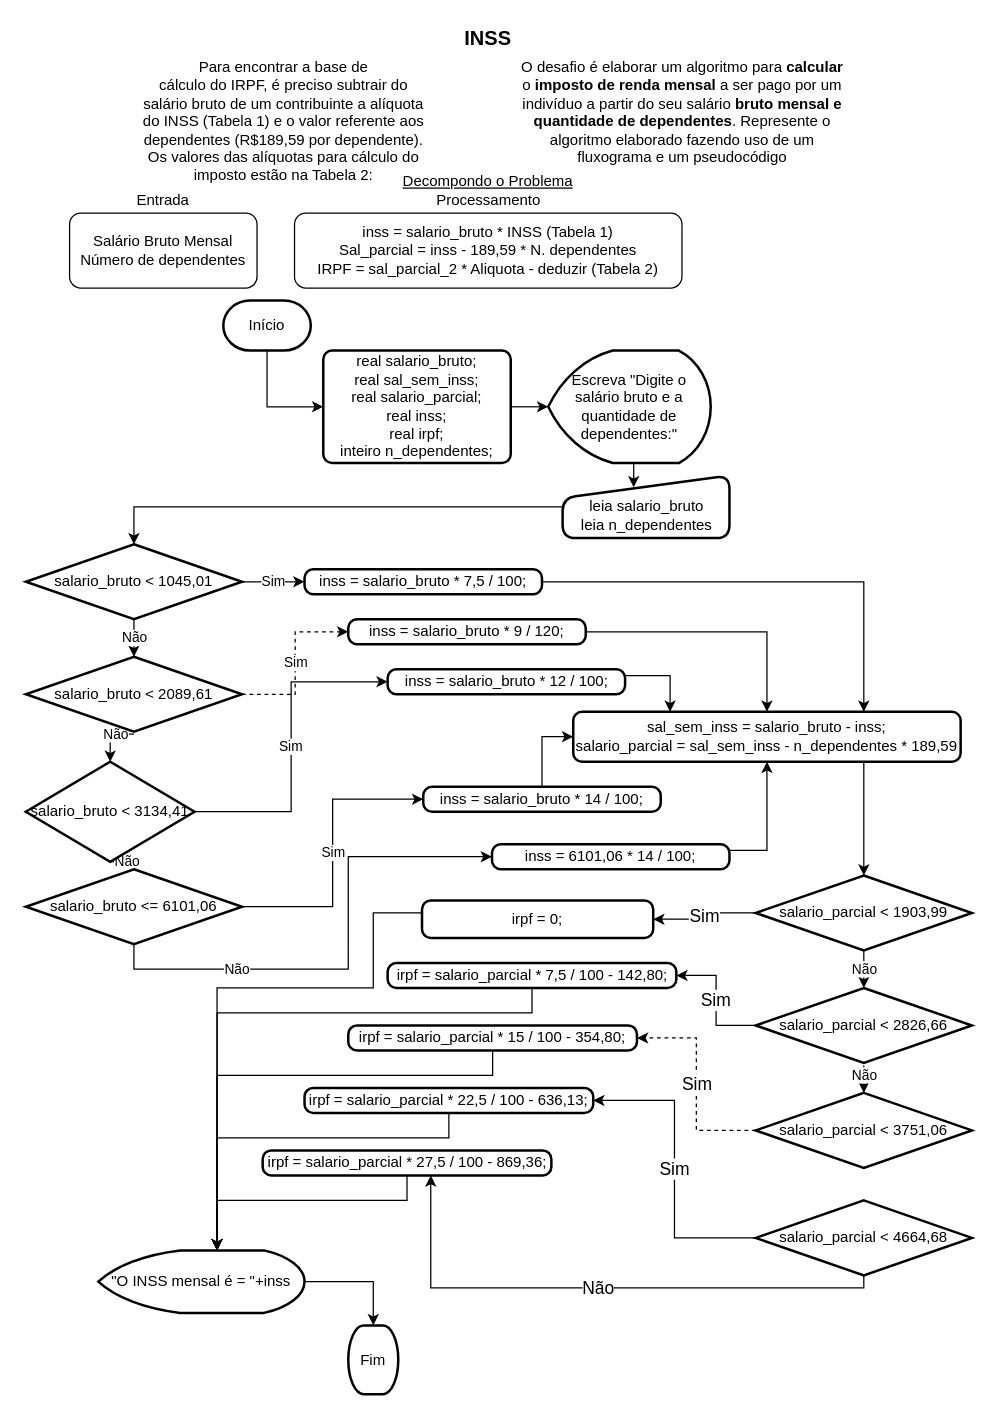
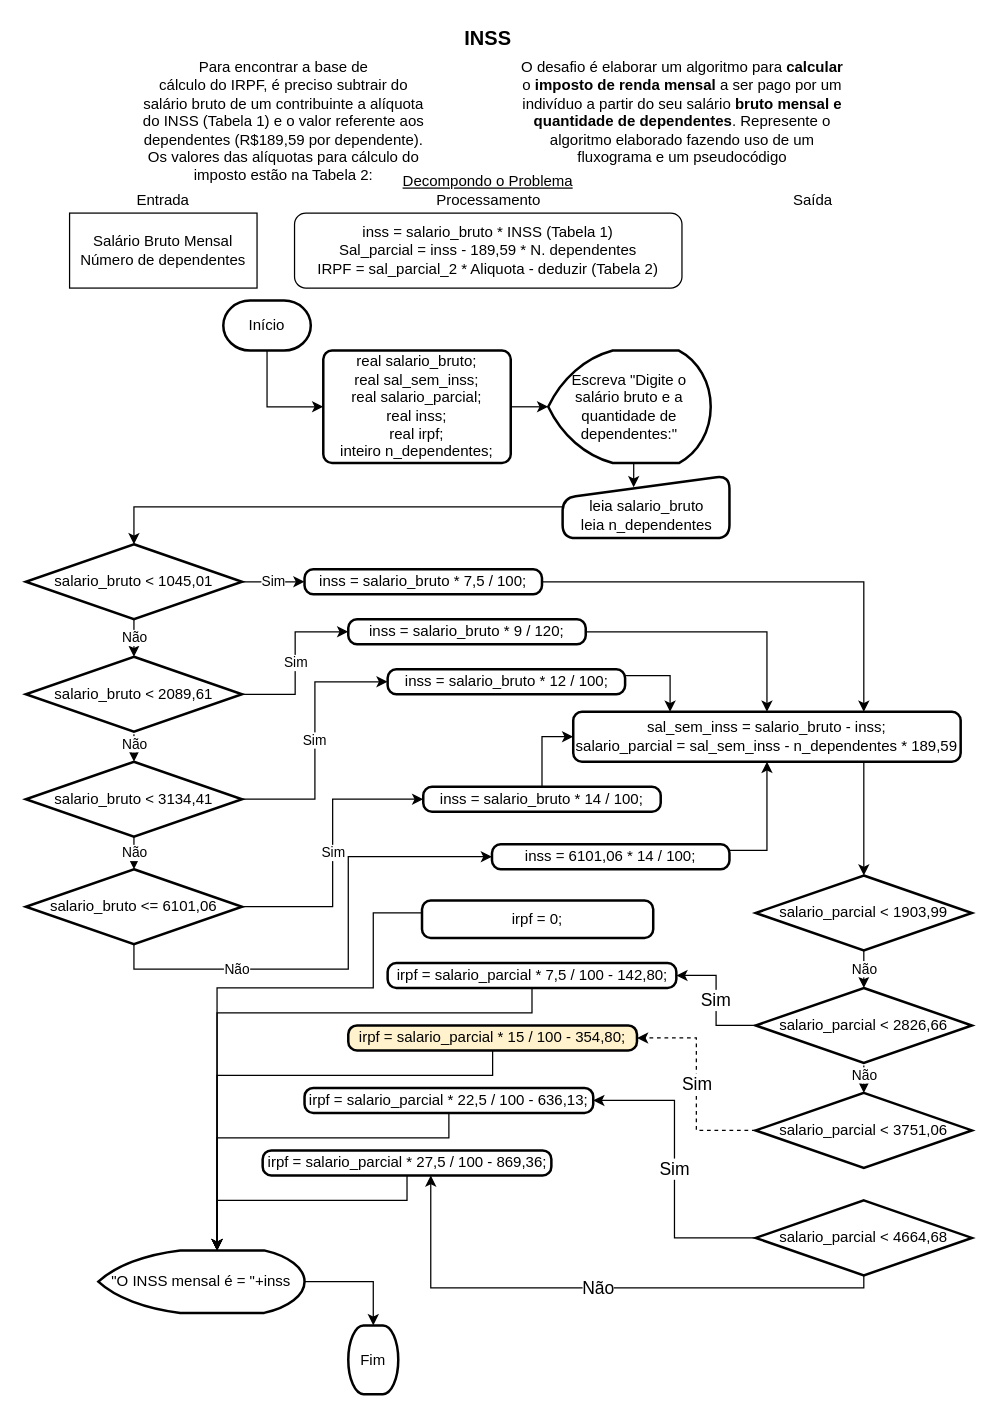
+ <mxCell id="9" value="Saída" style="text;html=1;strokeColor=none;fillColor=none;align=center;verticalAlign=middle;whiteSpace=wrap;rounded=0;" vertex="1" parent="1"><mxGeometry x="620" y="150" width="60" height="20" as="geometry" /></mxCell>
- <mxCell id="3" value="Salário Bruto Mensal&lt;br&gt;Número de dependentes" style="rounded=1;whiteSpace=wrap;html=1;" vertex="1" parent="1"><mxGeometry x="55" y="170" width="150" height="60" as="geometry" /></mxCell>
+ <mxCell id="3" value="Salário Bruto Mensal&lt;br&gt;Número de dependentes" style="whiteSpace=wrap;html=1;rounded=0;" vertex="1" parent="1"><mxGeometry x="55" y="170" width="150" height="60" as="geometry" /></mxCell>
- <mxCell id="24" value="Sim" style="edgeStyle=orthogonalEdgeStyle;rounded=0;orthogonalLoop=1;jettySize=auto;html=1;exitX=1;exitY=0.5;exitDx=0;exitDy=0;exitPerimeter=0;entryX=0;entryY=0.5;entryDx=0;entryDy=0;dashed=1;" edge="1" parent="1" source="26" target="28"><mxGeometry relative="1" as="geometry" /></mxCell>
+ <mxCell id="24" value="Sim" style="edgeStyle=orthogonalEdgeStyle;rounded=0;orthogonalLoop=1;jettySize=auto;html=1;exitX=1;exitY=0.5;exitDx=0;exitDy=0;exitPerimeter=0;entryX=0;entryY=0.5;entryDx=0;entryDy=0;" edge="1" parent="1" source="26" target="28"><mxGeometry relative="1" as="geometry" /></mxCell>
- <mxCell id="31" value="salario_bruto &amp;lt; 3134,41" style="strokeWidth=2;html=1;shape=mxgraph.flowchart.decision;whiteSpace=wrap;align=center;" vertex="1" parent="1"><mxGeometry x="20" y="609" width="135" height="80" as="geometry" /></mxCell>
+ <mxCell id="31" value="salario_bruto &amp;lt; 3134,41" style="strokeWidth=2;html=1;shape=mxgraph.flowchart.decision;whiteSpace=wrap;align=center;" vertex="1" parent="1"><mxGeometry x="20" y="609" width="173" height="60" as="geometry" /></mxCell>
- <mxCell id="44" value="Sim" style="edgeStyle=orthogonalEdgeStyle;rounded=0;orthogonalLoop=1;jettySize=auto;html=1;exitX=0;exitY=0.5;exitDx=0;exitDy=0;exitPerimeter=0;entryX=1;entryY=0.5;entryDx=0;entryDy=0;fontSize=14;" edge="1" parent="1" source="45" target="55"><mxGeometry relative="1" as="geometry" /></mxCell>
- <mxCell id="59" value="irpf = salario_parcial * 15 / 100 - 354,80;" style="rounded=1;whiteSpace=wrap;html=1;absoluteArcSize=1;arcSize=14;strokeWidth=2;align=center;" vertex="1" parent="1"><mxGeometry x="278" y="820" width="231" height="20" as="geometry" /></mxCell>
+ <mxCell id="59" value="irpf = salario_parcial * 15 / 100 - 354,80;" style="rounded=1;whiteSpace=wrap;html=1;absoluteArcSize=1;arcSize=14;strokeWidth=2;align=center;fillColor=#fff2cc;" vertex="1" parent="1"><mxGeometry x="278" y="820" width="231" height="20" as="geometry" /></mxCell>
